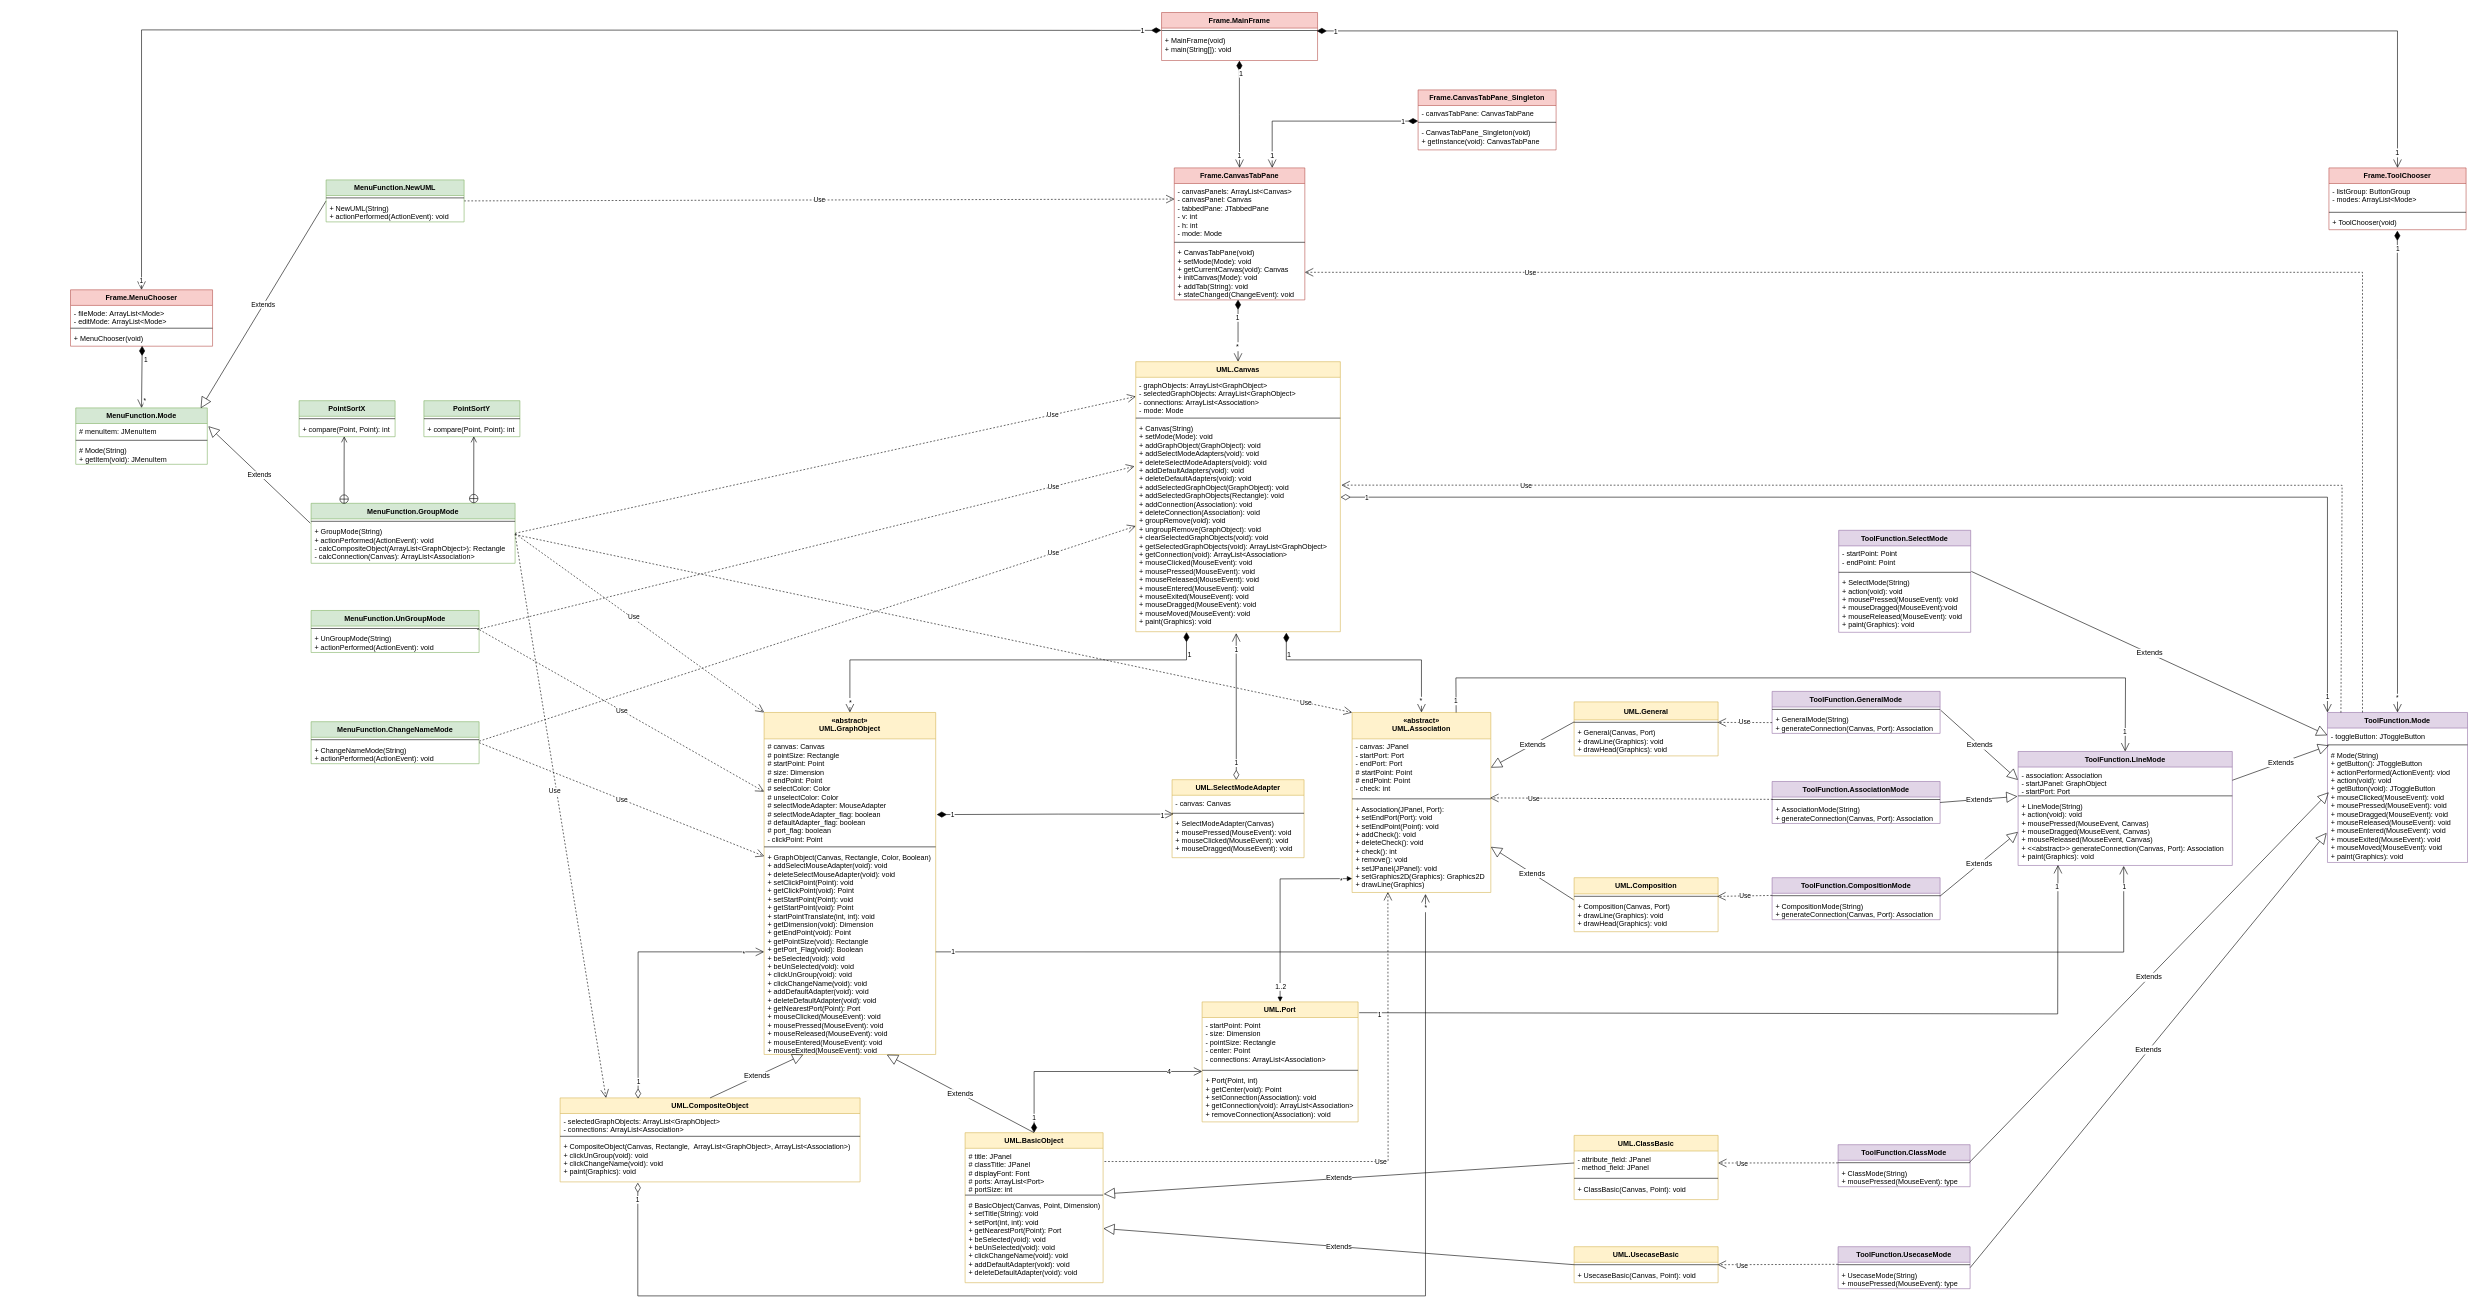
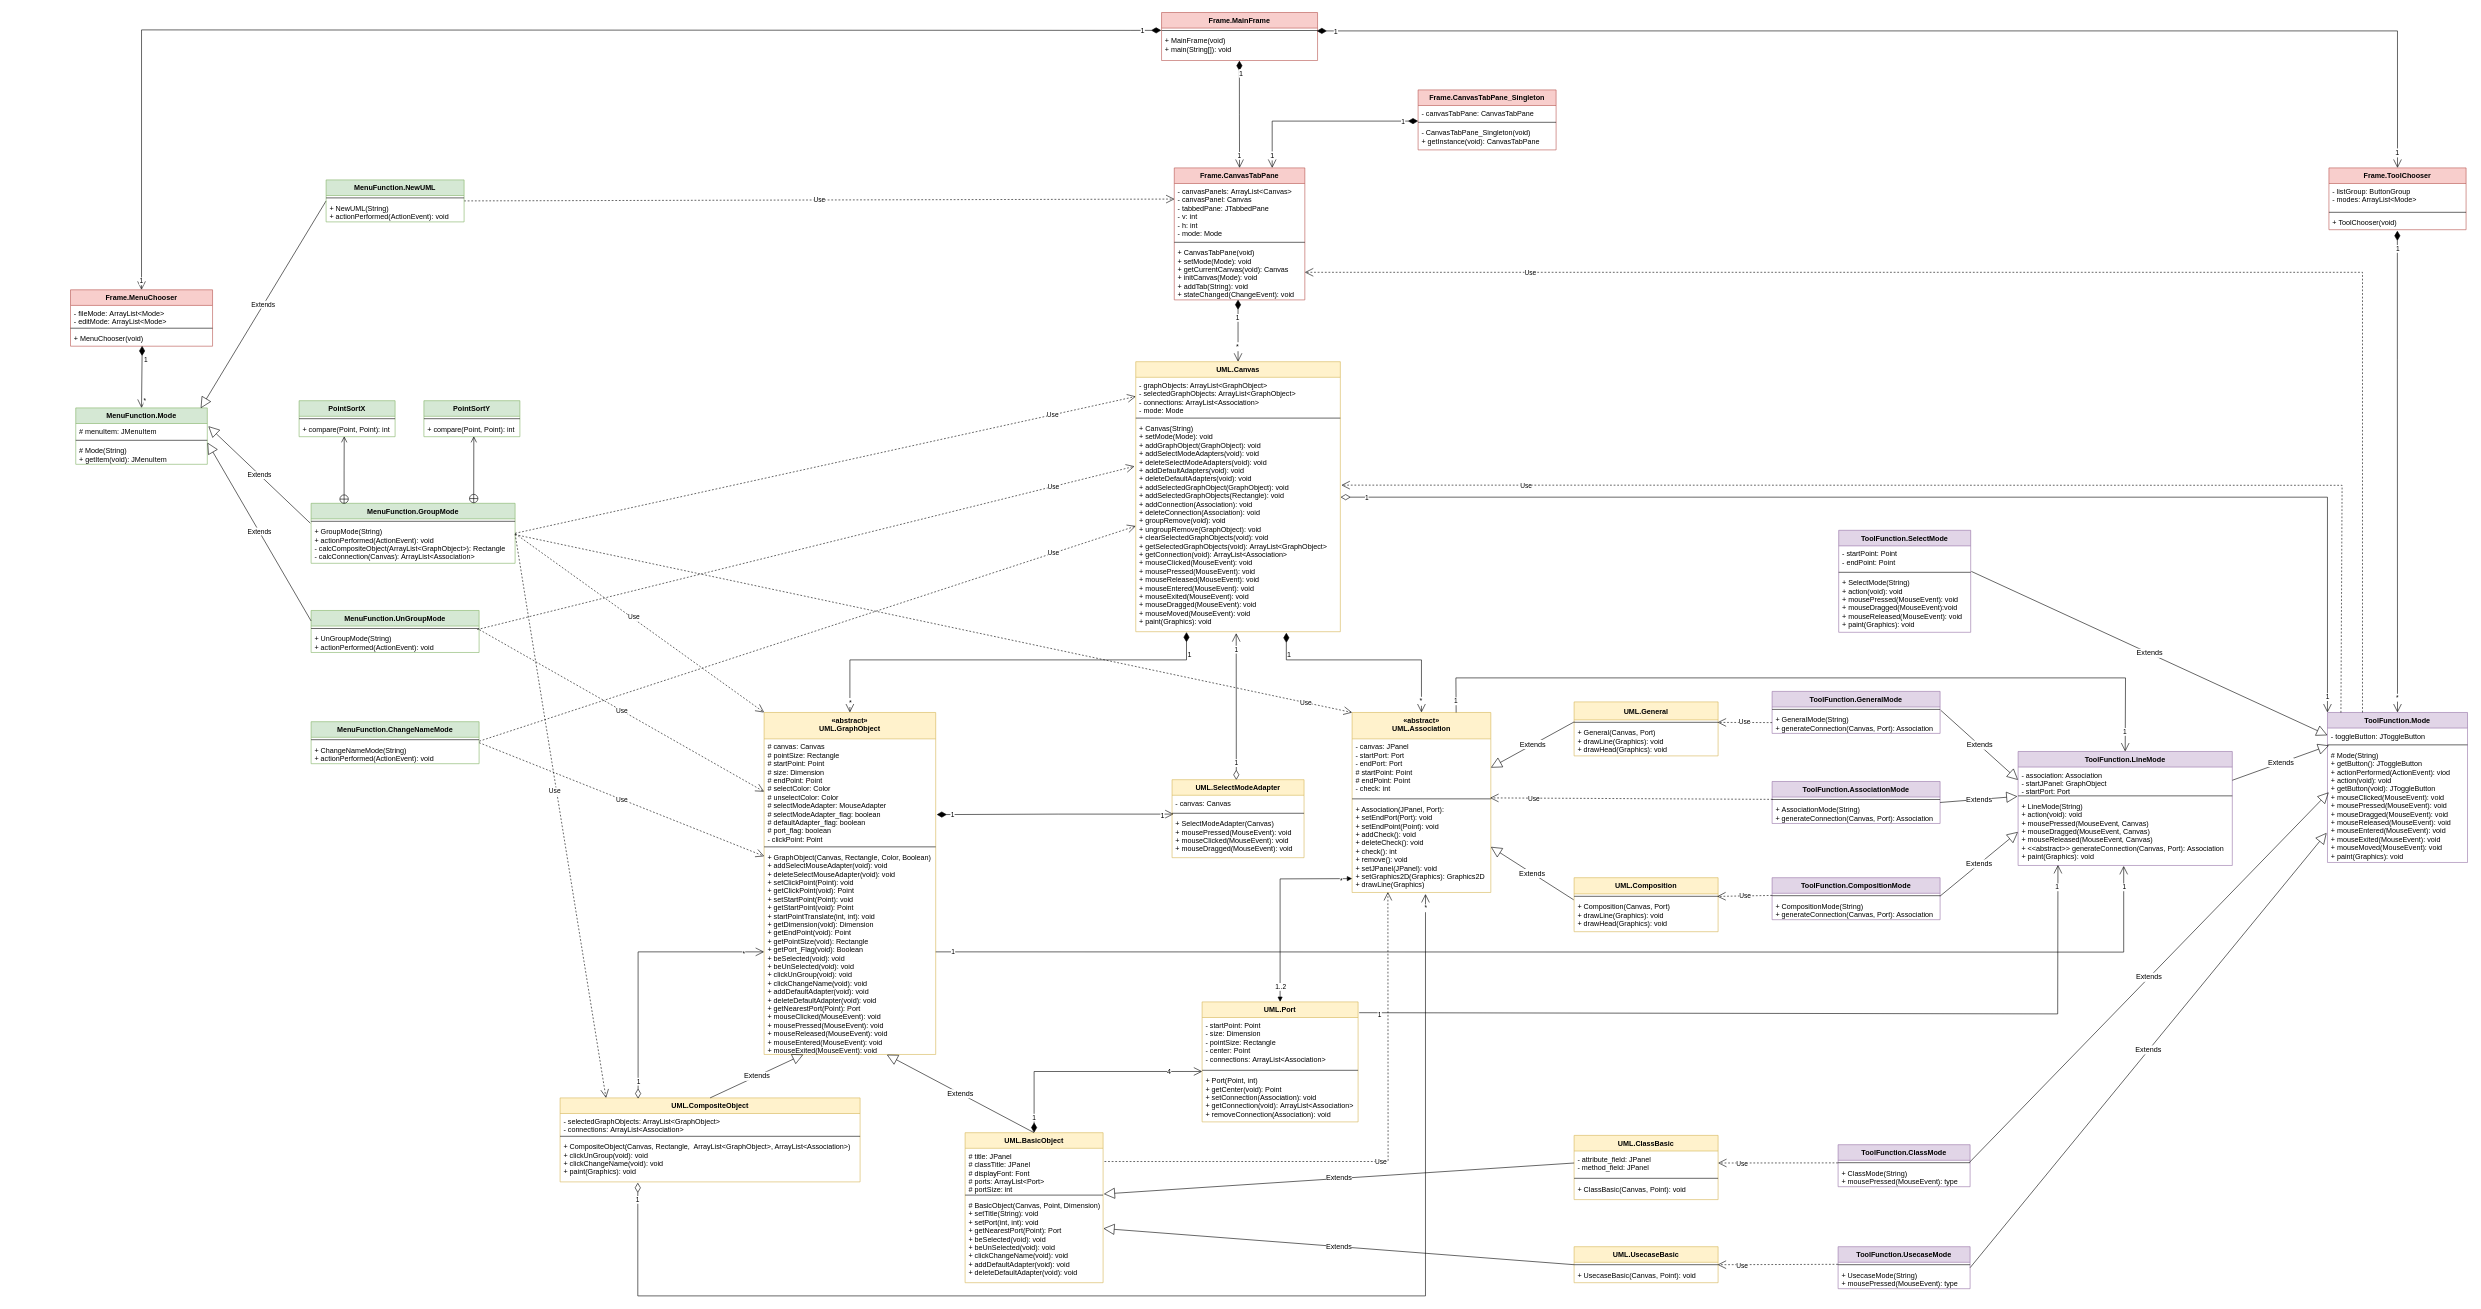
+ <mxCell id="102" value="Extends" style="endArrow=block;endSize=16;endFill=0;html=1;rounded=0;exitX=0;exitY=0.25;exitDx=0;exitDy=0;entryX=1.001;entryY=-0.003;entryDx=0;entryDy=0;entryPerimeter=0;" edge="1" parent="1" source="24" target="18"><mxGeometry width="160" relative="1" as="geometry"><mxPoint x="668" y="880" as="sourcePoint" /><mxPoint x="828" y="880" as="targetPoint" /></mxGeometry></mxCell>
